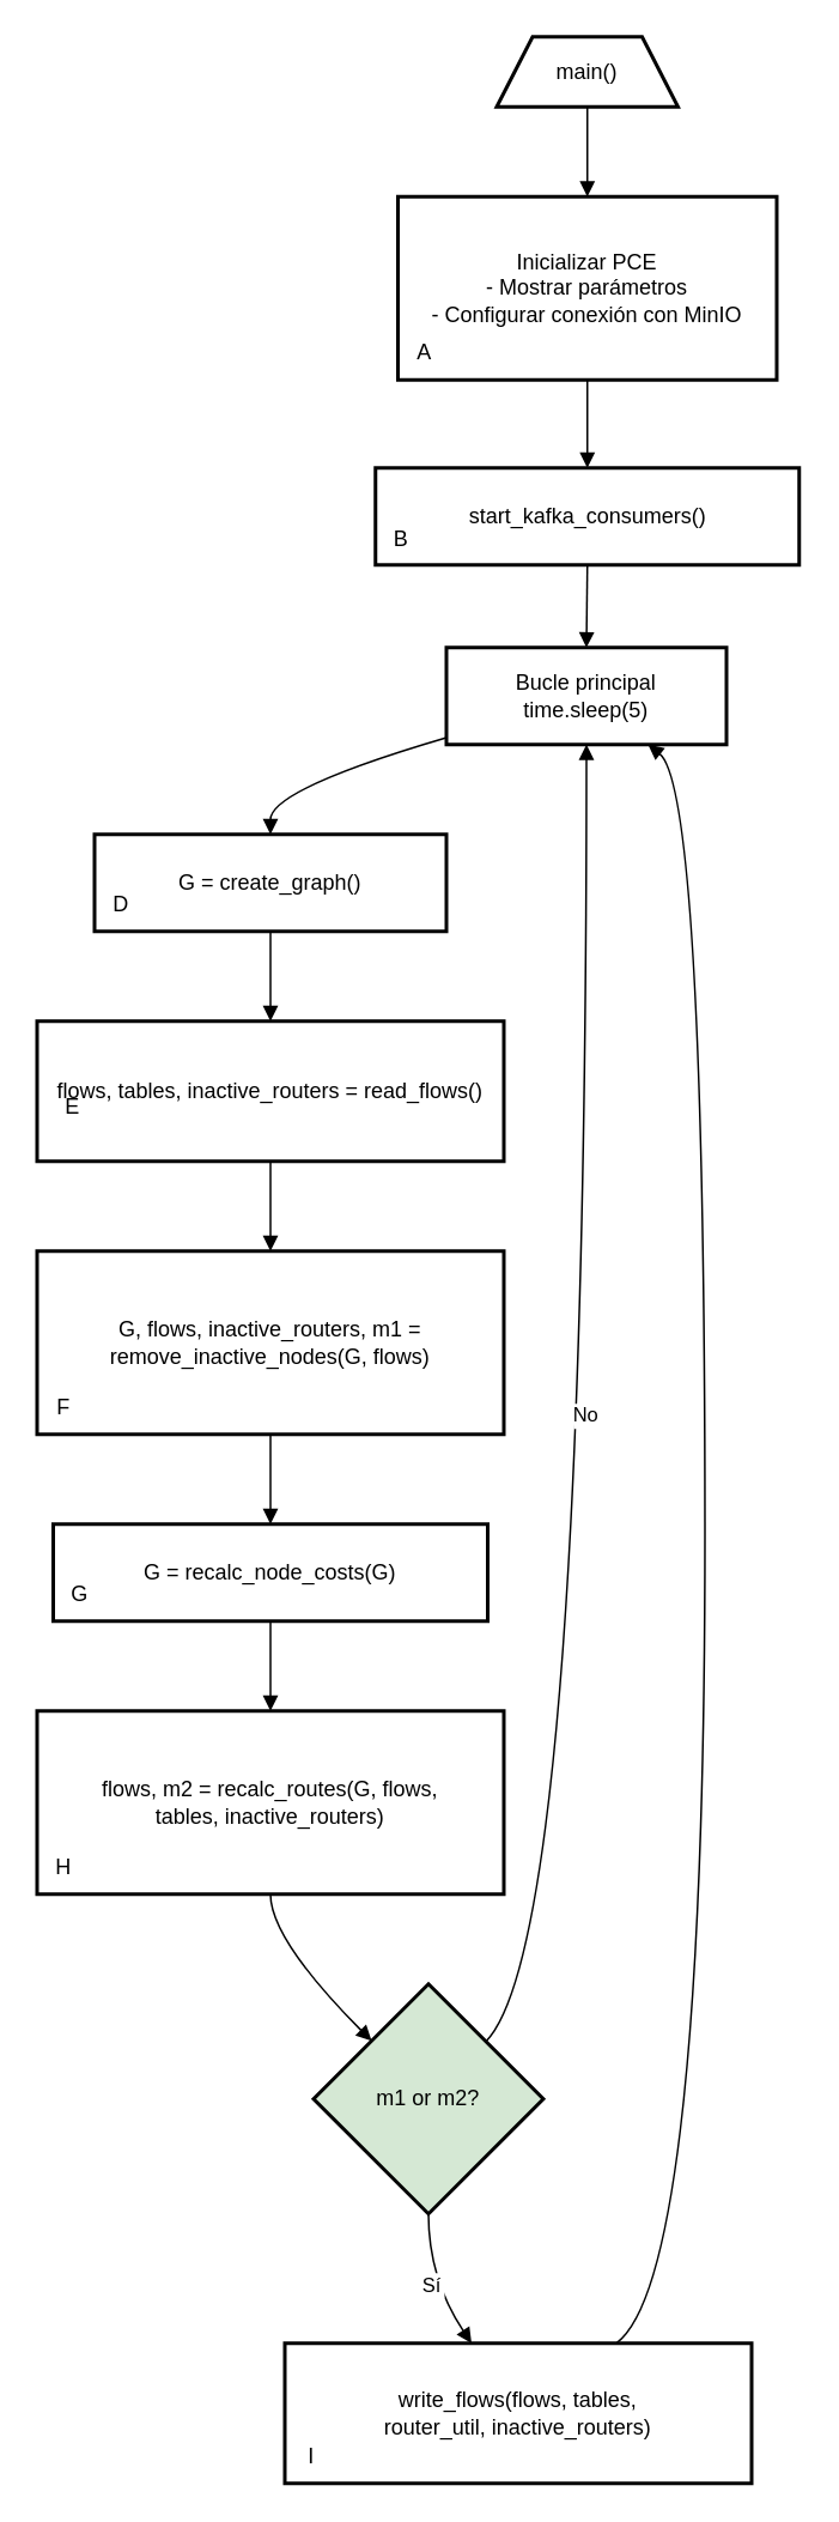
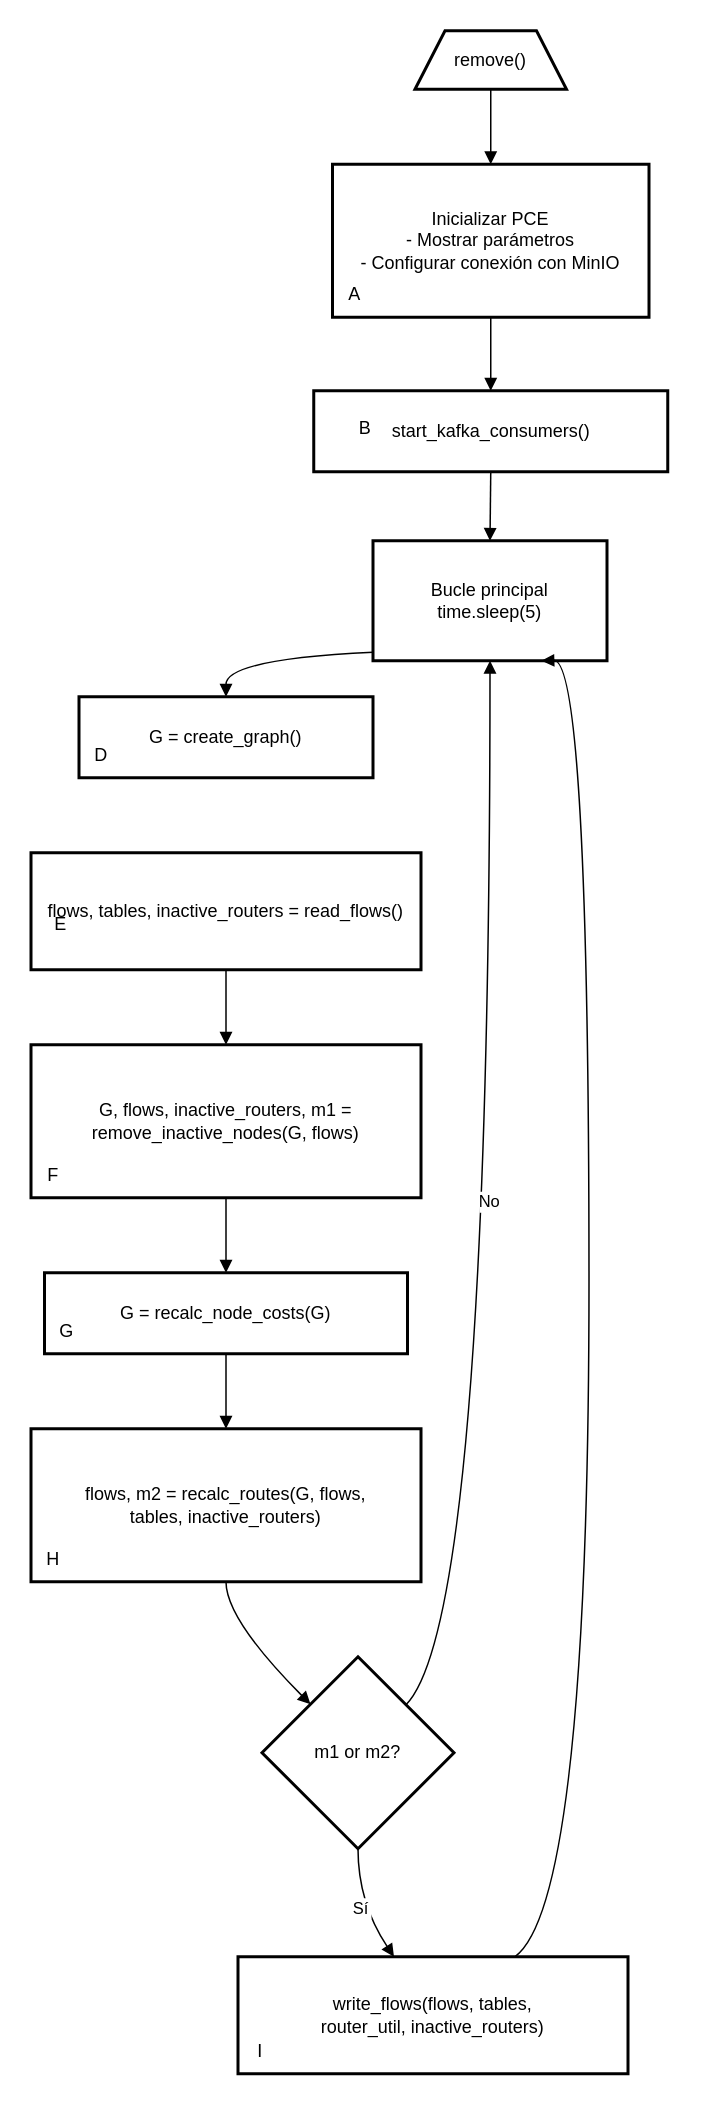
- <mxCell id="2" value="main()" style="shape=trapezoid;perimeter=trapezoidPerimeter;fixedSize=1;strokeWidth=2;whiteSpace=wrap;" vertex="1" parent="1"><mxGeometry x="276" y="20" width="101" height="39" as="geometry" /></mxCell>
+ <mxCell id="2" value="remove()" style="shape=trapezoid;perimeter=trapezoidPerimeter;fixedSize=1;strokeWidth=2;whiteSpace=wrap;" vertex="1" parent="1"><mxGeometry x="276" y="20" width="101" height="39" as="geometry" /></mxCell>
- <mxCell id="26" value="B" style="text;html=1;align=center;verticalAlign=middle;whiteSpace=wrap;rounded=0;" vertex="1" parent="1"><mxGeometry x="208" y="285" width="30" height="30" as="geometry" /></mxCell>
+ <mxCell id="26" value="B" style="text;html=1;align=center;verticalAlign=middle;whiteSpace=wrap;rounded=0;" vertex="1" parent="1"><mxGeometry x="228" y="270" width="30" height="30" as="geometry" /></mxCell>
- <mxCell id="5" value="Bucle principal&#10;time.sleep(5)" style="whiteSpace=wrap;strokeWidth=2;" vertex="1" parent="1"><mxGeometry x="248" y="360" width="156" height="54" as="geometry" /></mxCell>
+ <mxCell id="5" value="Bucle principal&#10;time.sleep(5)" style="whiteSpace=wrap;strokeWidth=2;" vertex="1" parent="1"><mxGeometry x="248" y="360" width="156" height="80" as="geometry" /></mxCell>
- <mxCell id="17" value="" style="curved=1;startArrow=none;endArrow=block;exitX=0.5;exitY=1;entryX=0.5;entryY=0;rounded=0;" edge="1" parent="1" source="6" target="7"><mxGeometry relative="1" as="geometry"><Array as="points" /></mxGeometry></mxCell>
- <mxCell id="11" value="m1 or m2?" style="rhombus;strokeWidth=2;whiteSpace=wrap;fillColor=#d5e8d4;" vertex="1" parent="1"><mxGeometry x="174" y="1104" width="128" height="128" as="geometry" /></mxCell>
+ <mxCell id="11" value="m1 or m2?" style="rhombus;strokeWidth=2;whiteSpace=wrap;" vertex="1" parent="1"><mxGeometry x="174" y="1104" width="128" height="128" as="geometry" /></mxCell>
